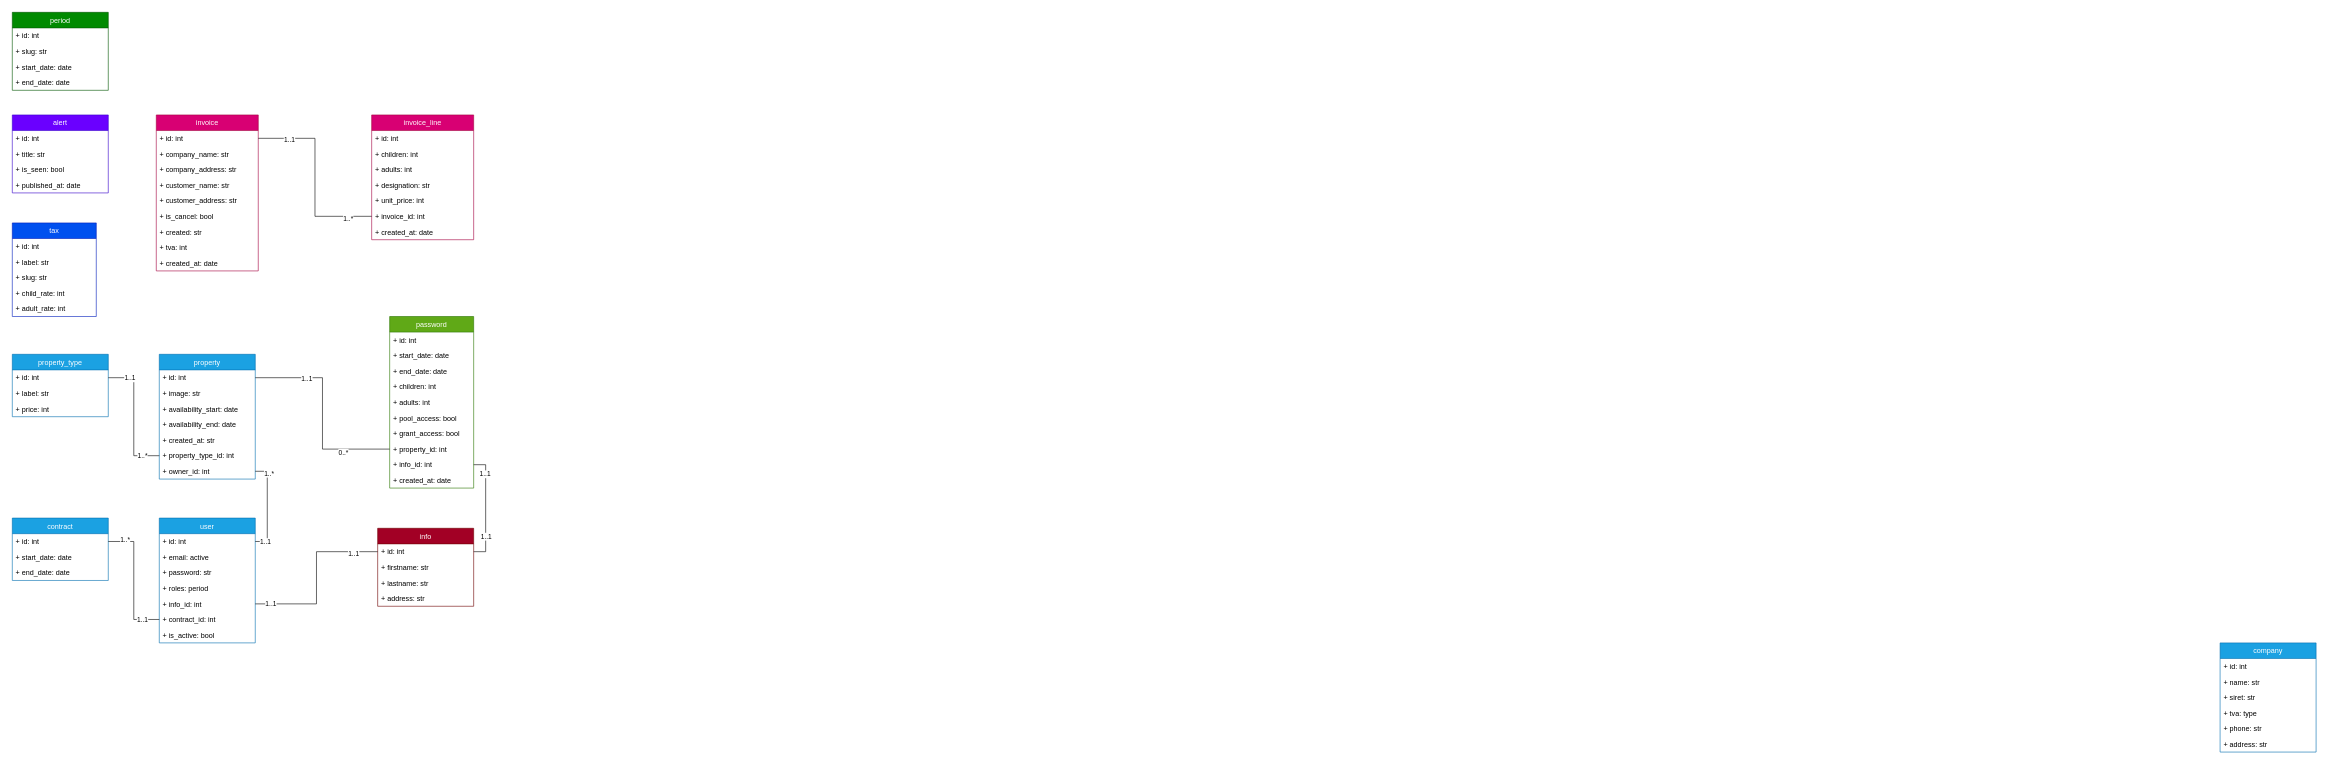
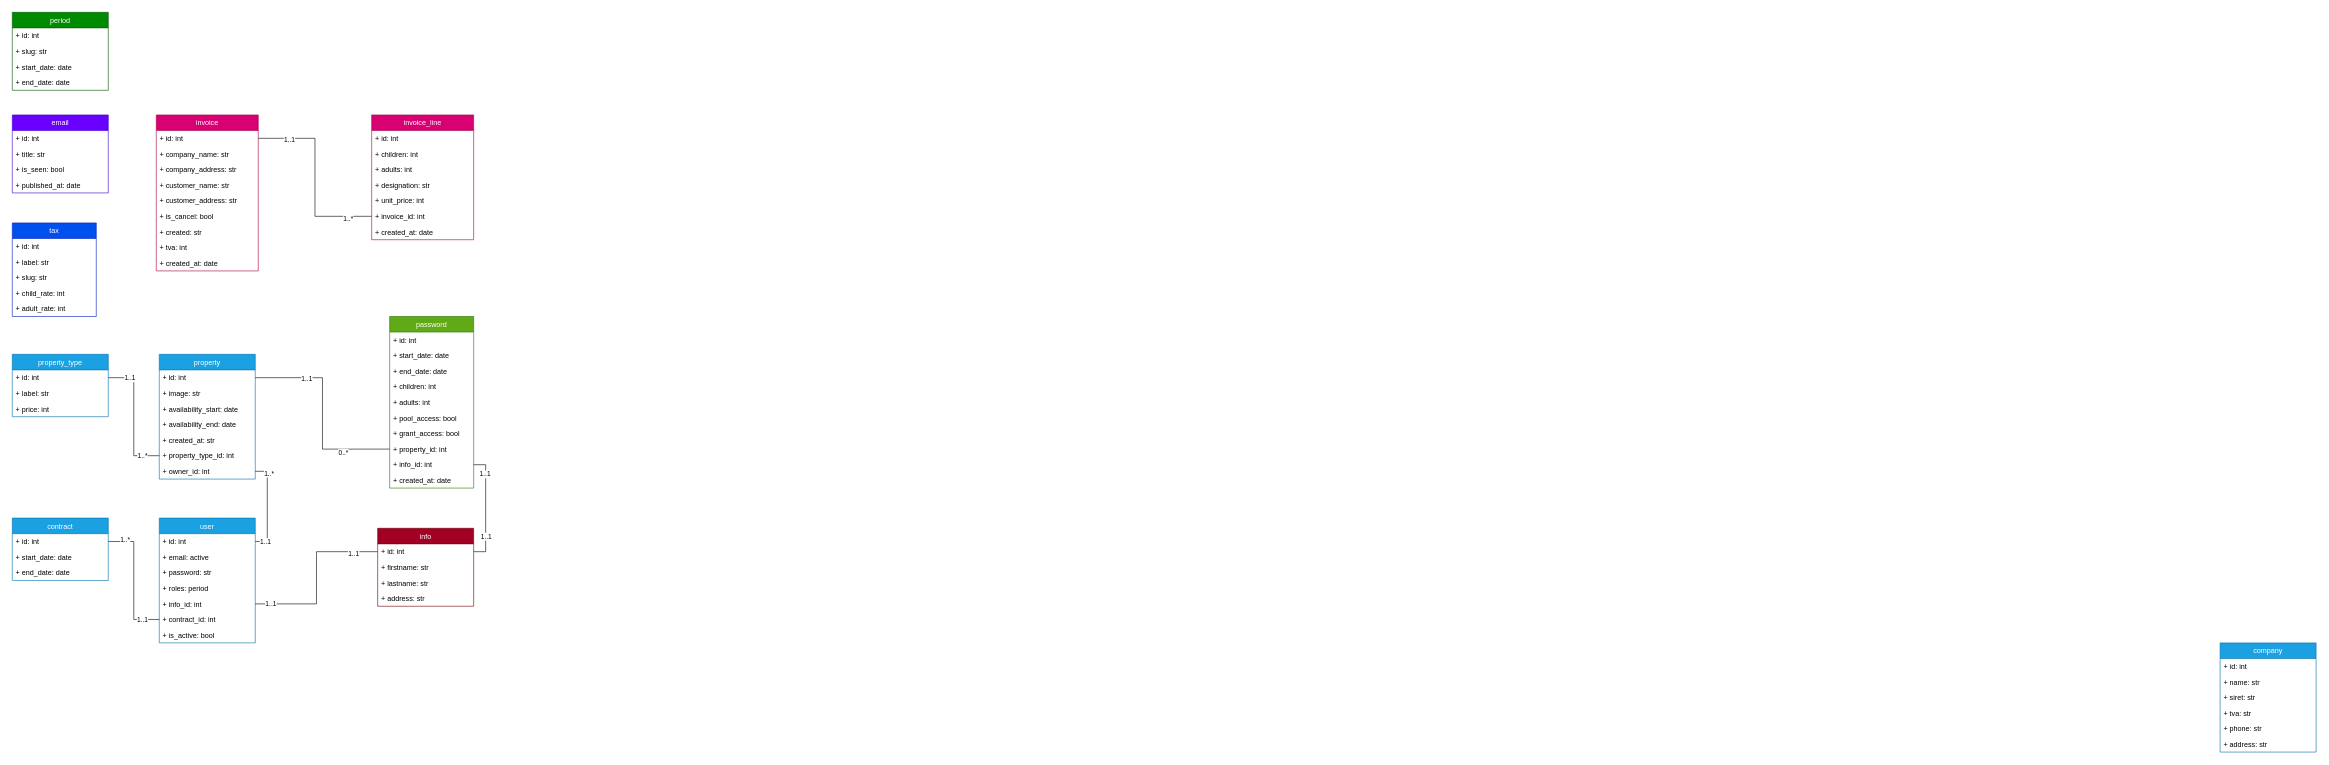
- <mxCell id="77" value="alert" style="swimlane;fontStyle=0;childLayout=stackLayout;horizontal=1;startSize=26;fillColor=#6a00ff;horizontalStack=0;resizeParent=1;resizeParentMax=0;resizeLast=0;collapsible=1;marginBottom=0;fontColor=#ffffff;strokeColor=#3700CC;" parent="1" vertex="1"><mxGeometry x="20" y="191" width="160" height="130" as="geometry" /></mxCell>
+ <mxCell id="77" value="email" style="swimlane;fontStyle=0;childLayout=stackLayout;horizontal=1;startSize=26;fillColor=#6a00ff;horizontalStack=0;resizeParent=1;resizeParentMax=0;resizeLast=0;collapsible=1;marginBottom=0;fontColor=#ffffff;strokeColor=#3700CC;" parent="1" vertex="1"><mxGeometry x="20" y="191" width="160" height="130" as="geometry" /></mxCell>
- <mxCell id="64" value="+ tva: type" style="text;strokeColor=none;fillColor=none;align=left;verticalAlign=top;spacingLeft=4;spacingRight=4;overflow=hidden;rotatable=0;points=[[0,0.5],[1,0.5]];portConstraint=eastwest;" parent="60" vertex="1"><mxGeometry y="104" width="160" height="26" as="geometry" /></mxCell>
+ <mxCell id="64" value="+ tva: str" style="text;strokeColor=none;fillColor=none;align=left;verticalAlign=top;spacingLeft=4;spacingRight=4;overflow=hidden;rotatable=0;points=[[0,0.5],[1,0.5]];portConstraint=eastwest;" parent="60" vertex="1"><mxGeometry y="104" width="160" height="26" as="geometry" /></mxCell>
